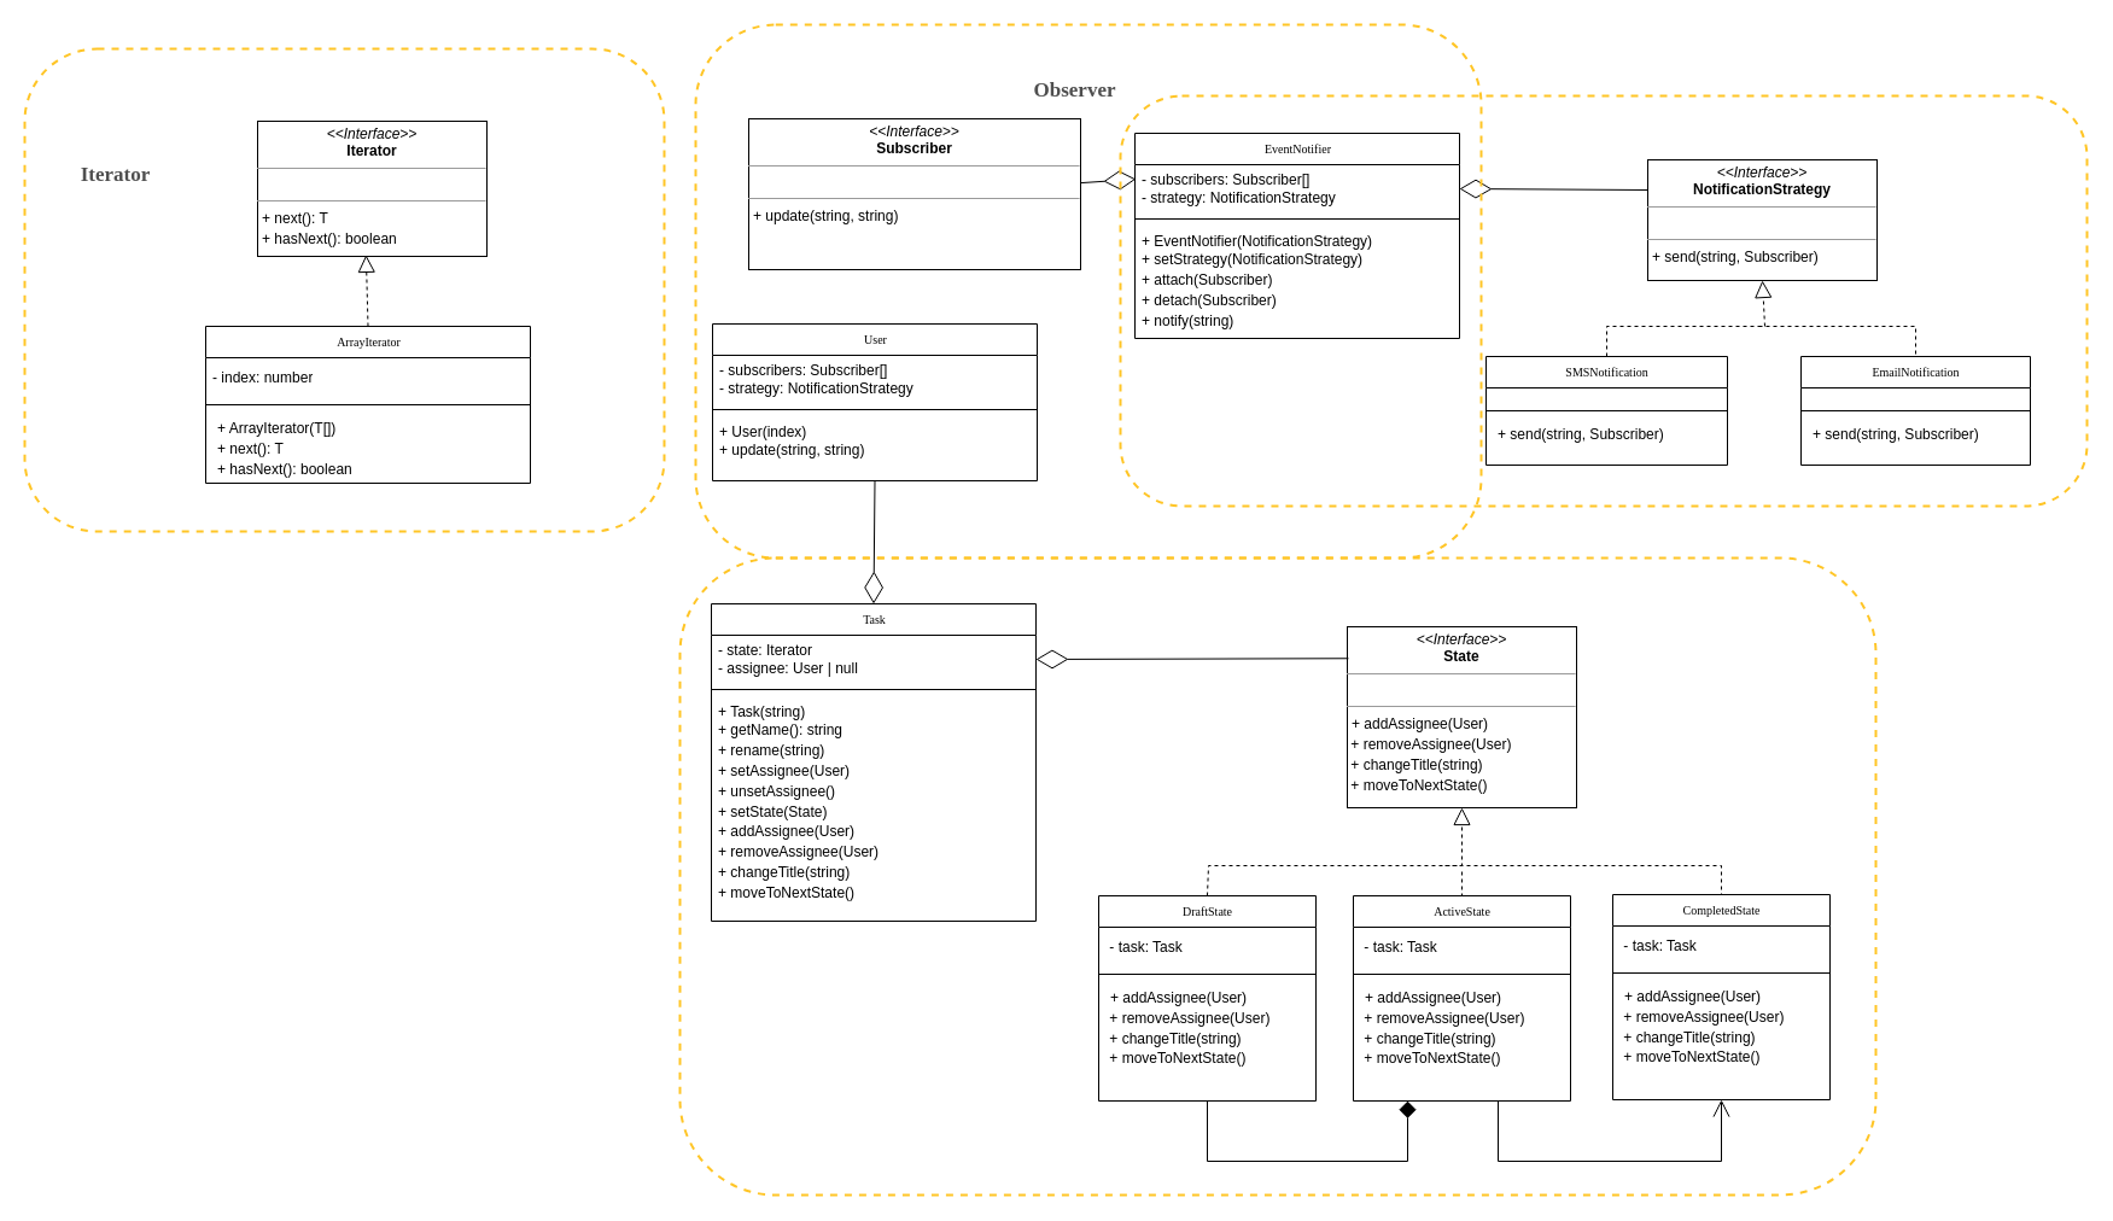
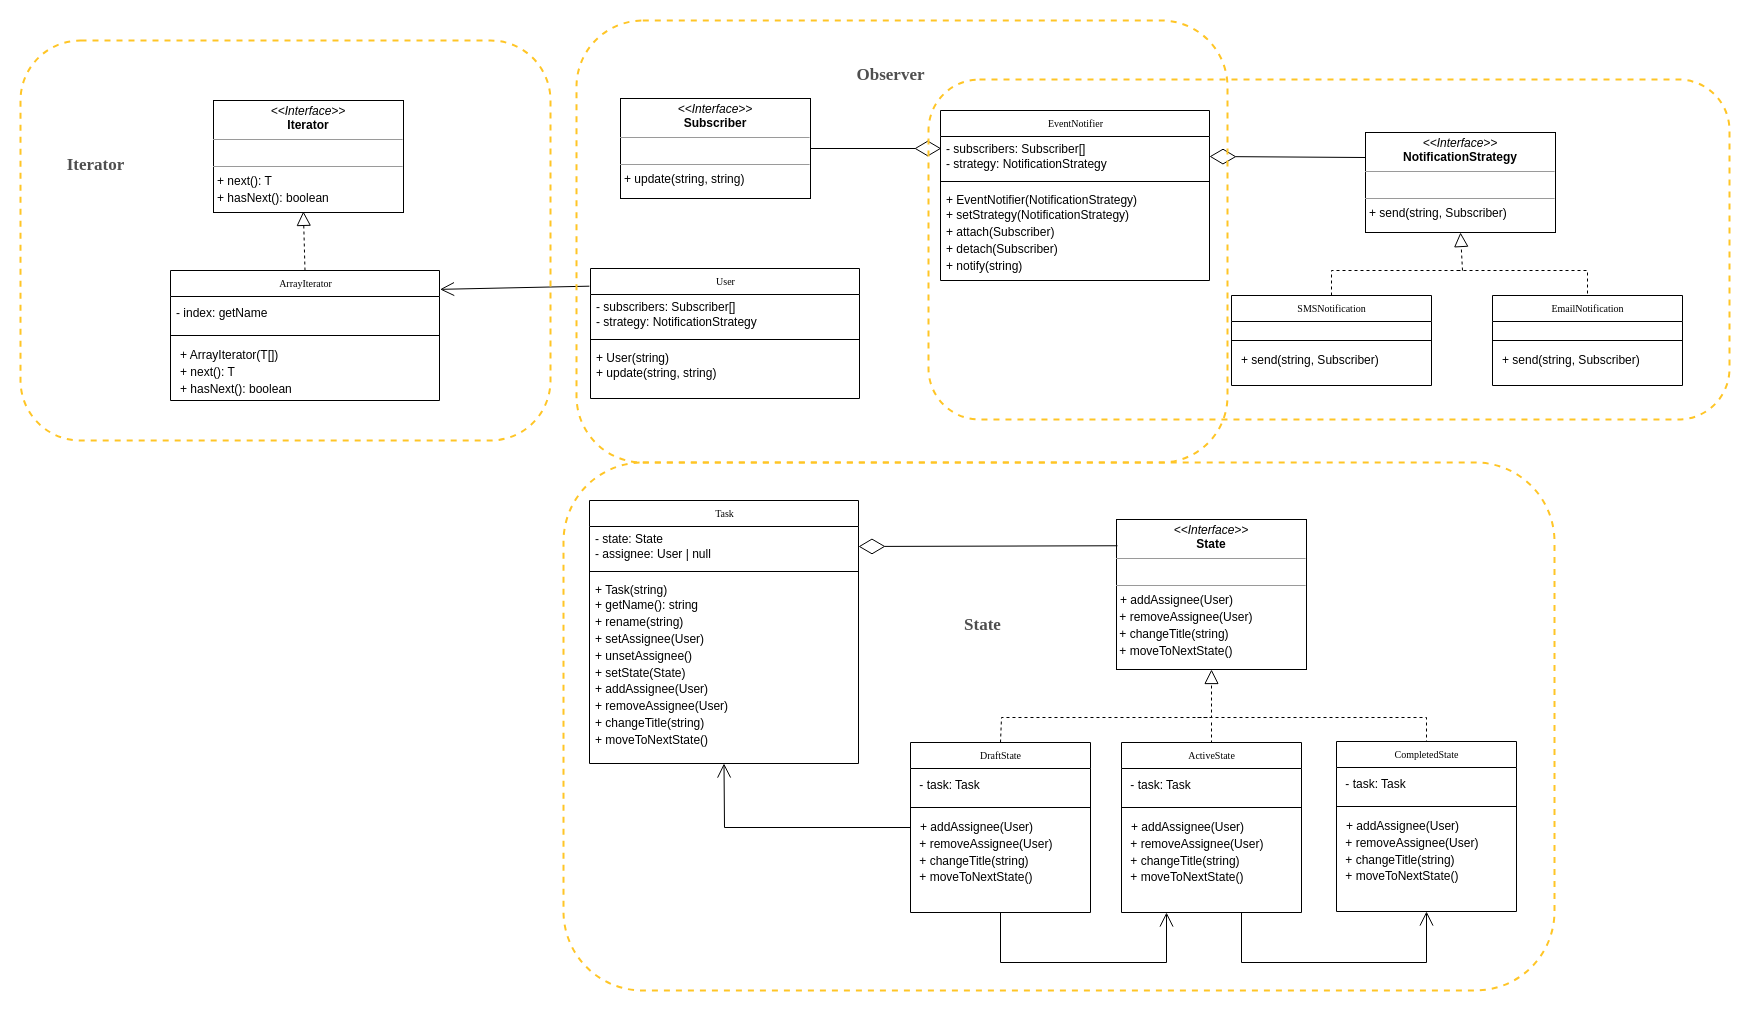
- <mxCell id="56" value="Iterator" style="text;html=1;align=center;verticalAlign=middle;resizable=0;points=[];autosize=1;strokeColor=none;fillColor=none;fontFamily=Comic Sans MS;fontStyle=1;fontSize=17;fontColor=#4F4F4F;" vertex="1" parent="1"><mxGeometry x="50" y="130" width="90" height="30" as="geometry" /></mxCell>
+ <mxCell id="56" value="Iterator" style="text;html=1;align=center;verticalAlign=middle;resizable=0;points=[];autosize=1;strokeColor=none;fillColor=none;fontFamily=Comic Sans MS;fontStyle=1;fontSize=17;fontColor=#4F4F4F;" vertex="1" parent="1"><mxGeometry x="50" y="150" width="90" height="30" as="geometry" /></mxCell>
- <mxCell id="2" value="&lt;p style=&quot;margin:0px;margin-top:4px;text-align:center;&quot;&gt;&lt;i&gt;&amp;lt;&amp;lt;Interface&amp;gt;&amp;gt;&lt;/i&gt;&lt;br&gt;&lt;b&gt;Subscriber&lt;/b&gt;&lt;/p&gt;&lt;hr size=&quot;1&quot;&gt;&lt;p style=&quot;margin:0px;margin-left:4px;&quot;&gt;&lt;br&gt;&lt;/p&gt;&lt;hr size=&quot;1&quot;&gt;&lt;p style=&quot;margin: 0px 0px 0px 4px; line-height: 140%;&quot;&gt;+ update(string, string)&lt;/p&gt;" style="verticalAlign=top;align=left;overflow=fill;fontSize=12;fontFamily=Helvetica;html=1;rounded=0;shadow=0;comic=0;labelBackgroundColor=none;strokeWidth=1" vertex="1" parent="1"><mxGeometry x="620" y="98" width="275" height="125" as="geometry" /></mxCell>
+ <mxCell id="2" value="&lt;p style=&quot;margin:0px;margin-top:4px;text-align:center;&quot;&gt;&lt;i&gt;&amp;lt;&amp;lt;Interface&amp;gt;&amp;gt;&lt;/i&gt;&lt;br&gt;&lt;b&gt;Subscriber&lt;/b&gt;&lt;/p&gt;&lt;hr size=&quot;1&quot;&gt;&lt;p style=&quot;margin:0px;margin-left:4px;&quot;&gt;&lt;br&gt;&lt;/p&gt;&lt;hr size=&quot;1&quot;&gt;&lt;p style=&quot;margin: 0px 0px 0px 4px; line-height: 140%;&quot;&gt;+ update(string, string)&lt;/p&gt;" style="verticalAlign=top;align=left;overflow=fill;fontSize=12;fontFamily=Helvetica;html=1;rounded=0;shadow=0;comic=0;labelBackgroundColor=none;strokeWidth=1" vertex="1" parent="1"><mxGeometry x="620" y="98" width="190" height="100" as="geometry" /></mxCell>
+ <mxCell id="18" value="" style="endArrow=open;endFill=1;endSize=12;html=1;rounded=0;exitX=-0.004;exitY=0.136;exitDx=0;exitDy=0;exitPerimeter=0;entryX=1.002;entryY=0.145;entryDx=0;entryDy=0;entryPerimeter=0;" edge="1" parent="1" source="7" target="13"><mxGeometry width="160" relative="1" as="geometry"><mxPoint x="530" y="350" as="sourcePoint" /><mxPoint x="440" y="350" as="targetPoint" /></mxGeometry></mxCell>
- <mxCell id="14" value="- index: number" style="text;html=1;strokeColor=none;fillColor=none;align=left;verticalAlign=middle;spacingLeft=4;spacingRight=4;whiteSpace=wrap;overflow=hidden;rotatable=0;points=[[0,0.5],[1,0.5]];portConstraint=eastwest;" vertex="1" parent="13"><mxGeometry y="26" width="269" height="34" as="geometry" /></mxCell>
+ <mxCell id="14" value="- index: getName" style="text;html=1;strokeColor=none;fillColor=none;align=left;verticalAlign=middle;spacingLeft=4;spacingRight=4;whiteSpace=wrap;overflow=hidden;rotatable=0;points=[[0,0.5],[1,0.5]];portConstraint=eastwest;" vertex="1" parent="13"><mxGeometry y="26" width="269" height="34" as="geometry" /></mxCell>
- <mxCell id="10" value="+ User(index)&lt;div style=&quot;line-height: 140%;&quot;&gt;+ update(&lt;span style=&quot;background-color: initial;&quot;&gt;string, string&lt;/span&gt;&lt;span style=&quot;background-color: initial;&quot;&gt;)&lt;/span&gt;&lt;/div&gt;" style="text;html=1;strokeColor=none;fillColor=none;align=left;verticalAlign=top;spacingLeft=4;spacingRight=4;whiteSpace=wrap;overflow=hidden;rotatable=0;points=[[0,0.5],[1,0.5]];portConstraint=eastwest;" vertex="1" parent="7"><mxGeometry y="76" width="269" height="44" as="geometry" /></mxCell>
+ <mxCell id="10" value="+ User(string)&lt;div style=&quot;line-height: 140%;&quot;&gt;+ update(&lt;span style=&quot;background-color: initial;&quot;&gt;string, string&lt;/span&gt;&lt;span style=&quot;background-color: initial;&quot;&gt;)&lt;/span&gt;&lt;/div&gt;" style="text;html=1;strokeColor=none;fillColor=none;align=left;verticalAlign=top;spacingLeft=4;spacingRight=4;whiteSpace=wrap;overflow=hidden;rotatable=0;points=[[0,0.5],[1,0.5]];portConstraint=eastwest;" vertex="1" parent="7"><mxGeometry y="76" width="269" height="44" as="geometry" /></mxCell>
- <mxCell id="55" value="" style="endArrow=diamondThin;endFill=0;endSize=24;html=1;rounded=0;exitX=0.5;exitY=1;exitDx=0;exitDy=0;entryX=0.5;entryY=0;entryDx=0;entryDy=0;" edge="1" parent="1" source="7" target="31"><mxGeometry width="160" relative="1" as="geometry"><mxPoint x="710" y="500" as="sourcePoint" /><mxPoint x="870" y="500" as="targetPoint" /></mxGeometry></mxCell>
- <mxCell id="32" value="- state: Iterator&lt;div&gt;- assignee: User | null&lt;/div&gt;" style="text;html=1;strokeColor=none;fillColor=none;align=left;verticalAlign=middle;spacingLeft=4;spacingRight=4;whiteSpace=wrap;overflow=hidden;rotatable=0;points=[[0,0.5],[1,0.5]];portConstraint=eastwest;" vertex="1" parent="31"><mxGeometry y="26" width="269" height="40" as="geometry" /></mxCell>
+ <mxCell id="32" value="- state: State&lt;div&gt;- assignee: User | null&lt;/div&gt;" style="text;html=1;strokeColor=none;fillColor=none;align=left;verticalAlign=middle;spacingLeft=4;spacingRight=4;whiteSpace=wrap;overflow=hidden;rotatable=0;points=[[0,0.5],[1,0.5]];portConstraint=eastwest;" vertex="1" parent="31"><mxGeometry y="26" width="269" height="40" as="geometry" /></mxCell>
+ <mxCell id="58" value="State" style="text;html=1;align=center;verticalAlign=middle;resizable=0;points=[];autosize=1;strokeColor=none;fillColor=none;fontFamily=Comic Sans MS;fontStyle=1;fontSize=17;fontColor=#4F4F4F;" vertex="1" parent="1"><mxGeometry x="947" y="610" width="70" height="30" as="geometry" /></mxCell>
+ <mxCell id="52" value="" style="endArrow=open;endFill=1;endSize=12;html=1;rounded=0;entryX=0.5;entryY=1;entryDx=0;entryDy=0;" edge="1" parent="1" source="40" target="31"><mxGeometry width="160" relative="1" as="geometry"><mxPoint x="871" y="652" as="sourcePoint" /><mxPoint x="741" y="822" as="targetPoint" /><Array as="points"><mxPoint x="724" y="827" /></Array></mxGeometry></mxCell>
- <mxCell id="53" value="" style="endArrow=diamond;endFill=1;endSize=12;html=1;rounded=0;exitX=0.5;exitY=1;exitDx=0;exitDy=0;entryX=0.25;entryY=1;entryDx=0;entryDy=0;" edge="1" parent="1" source="40" target="36"><mxGeometry width="160" relative="1" as="geometry"><mxPoint x="1187" y="996" as="sourcePoint" /><mxPoint x="1221" y="912" as="targetPoint" /><Array as="points"><mxPoint x="1000" y="962" /><mxPoint x="1166" y="962" /></Array></mxGeometry></mxCell>
+ <mxCell id="53" value="" style="endArrow=open;endFill=1;endSize=12;html=1;rounded=0;exitX=0.5;exitY=1;exitDx=0;exitDy=0;entryX=0.25;entryY=1;entryDx=0;entryDy=0;" edge="1" parent="1" source="40" target="36"><mxGeometry width="160" relative="1" as="geometry"><mxPoint x="1187" y="996" as="sourcePoint" /><mxPoint x="1221" y="912" as="targetPoint" /><Array as="points"><mxPoint x="1000" y="962" /><mxPoint x="1166" y="962" /></Array></mxGeometry></mxCell>
